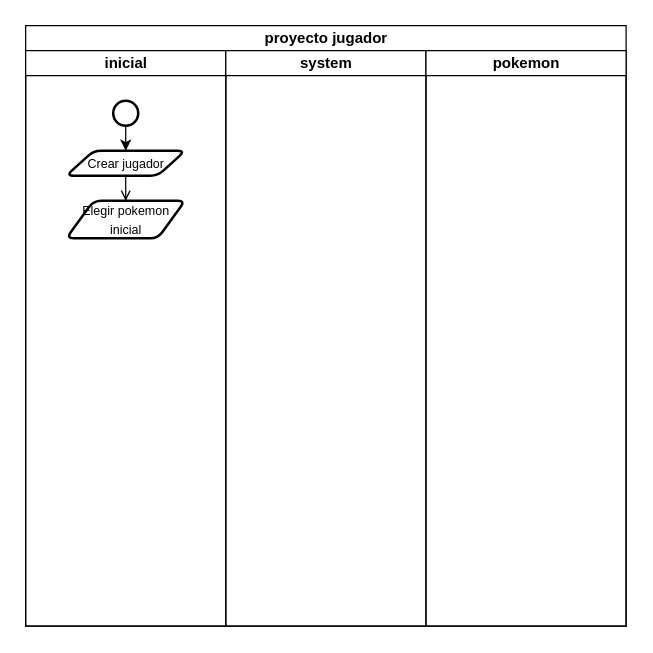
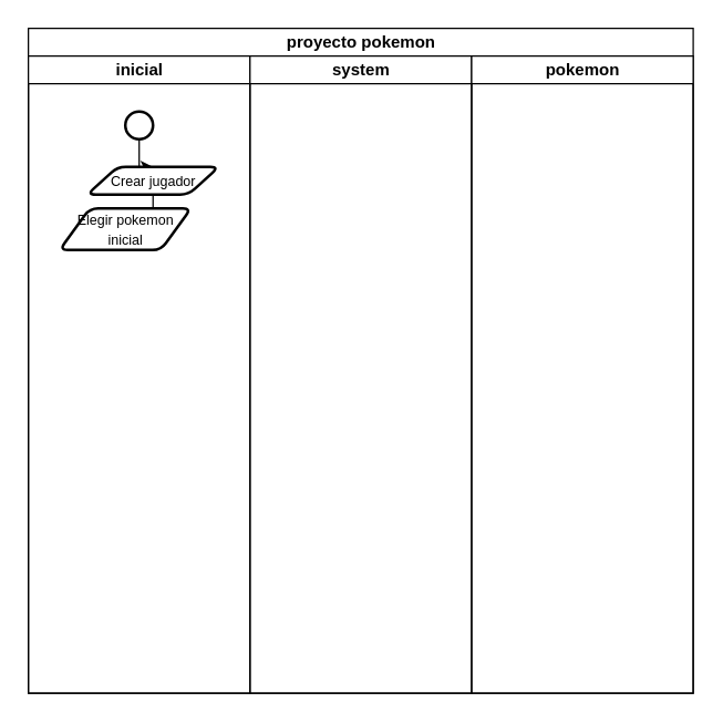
- <mxCell id="2" value="proyecto jugador" style="swimlane;childLayout=stackLayout;resizeParent=1;resizeParentMax=0;startSize=20;html=1;" vertex="1" parent="1"><mxGeometry x="20" y="20" width="480" height="480" as="geometry" /></mxCell>
+ <mxCell id="2" value="proyecto pokemon" style="swimlane;childLayout=stackLayout;resizeParent=1;resizeParentMax=0;startSize=20;html=1;" vertex="1" parent="1"><mxGeometry x="20" y="20" width="480" height="480" as="geometry" /></mxCell>
- <mxCell id="7" value="&lt;font style=&quot;font-size: 10px;&quot;&gt;Crear jugador&lt;/font&gt;" style="shape=parallelogram;html=1;strokeWidth=2;perimeter=parallelogramPerimeter;whiteSpace=wrap;rounded=1;arcSize=12;size=0.23;" vertex="1" parent="3"><mxGeometry x="32.5" y="80" width="95" height="20" as="geometry" /></mxCell>
+ <mxCell id="7" value="&lt;font style=&quot;font-size: 10px;&quot;&gt;Crear jugador&lt;/font&gt;" style="shape=parallelogram;html=1;strokeWidth=2;perimeter=parallelogramPerimeter;whiteSpace=wrap;rounded=1;arcSize=12;size=0.23;" vertex="1" parent="3"><mxGeometry x="42.5" y="80" width="95" height="20" as="geometry" /></mxCell>
- <mxCell id="8" value="&lt;font style=&quot;font-size: 10px;&quot;&gt;Elegir pokemon inicial&lt;/font&gt;" style="shape=parallelogram;html=1;strokeWidth=2;perimeter=parallelogramPerimeter;whiteSpace=wrap;rounded=1;arcSize=12;size=0.23;" vertex="1" parent="3"><mxGeometry x="32.5" y="120" width="95" height="30" as="geometry" /></mxCell>
+ <mxCell id="8" value="&lt;font style=&quot;font-size: 10px;&quot;&gt;Elegir pokemon inicial&lt;/font&gt;" style="shape=parallelogram;html=1;strokeWidth=2;perimeter=parallelogramPerimeter;whiteSpace=wrap;rounded=1;arcSize=12;size=0.23;" vertex="1" parent="3"><mxGeometry x="22.5" y="110" width="95" height="30" as="geometry" /></mxCell>
